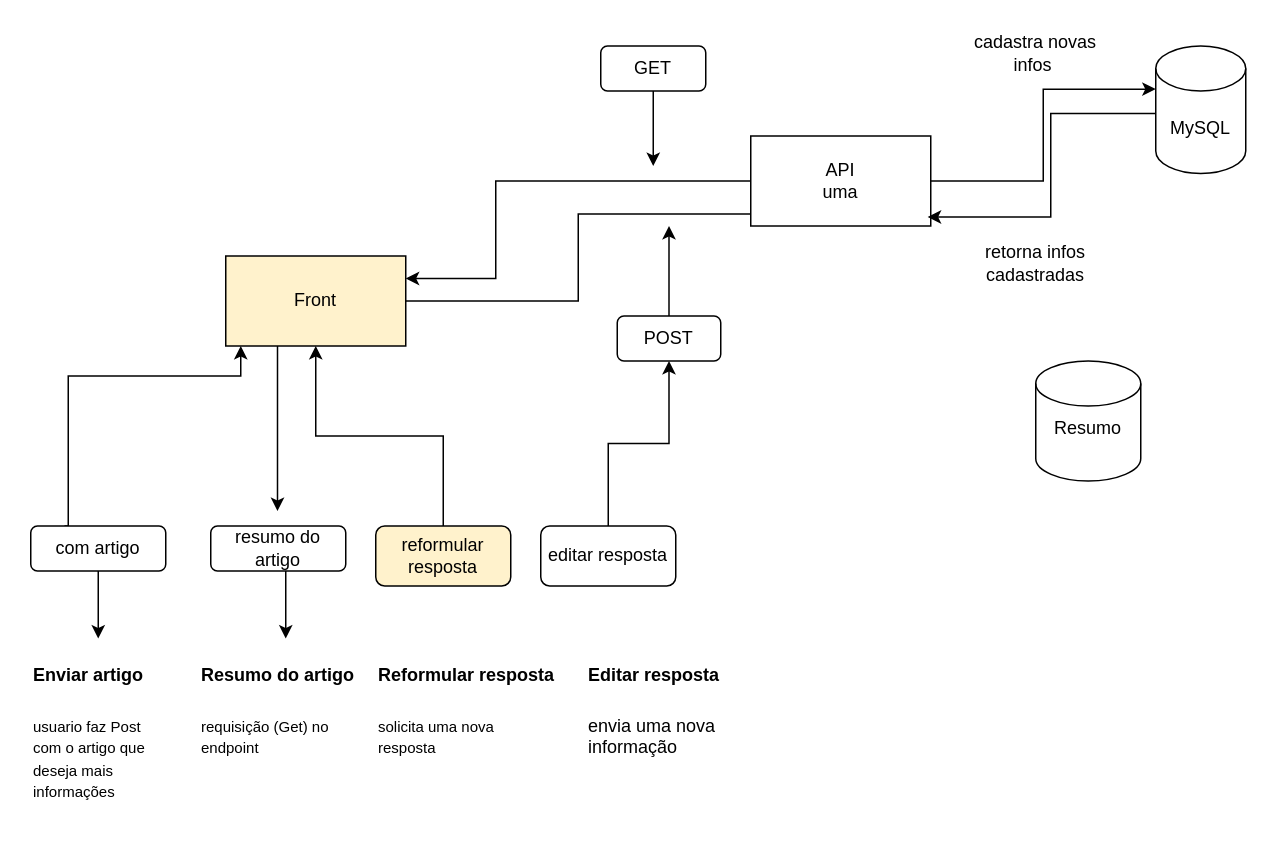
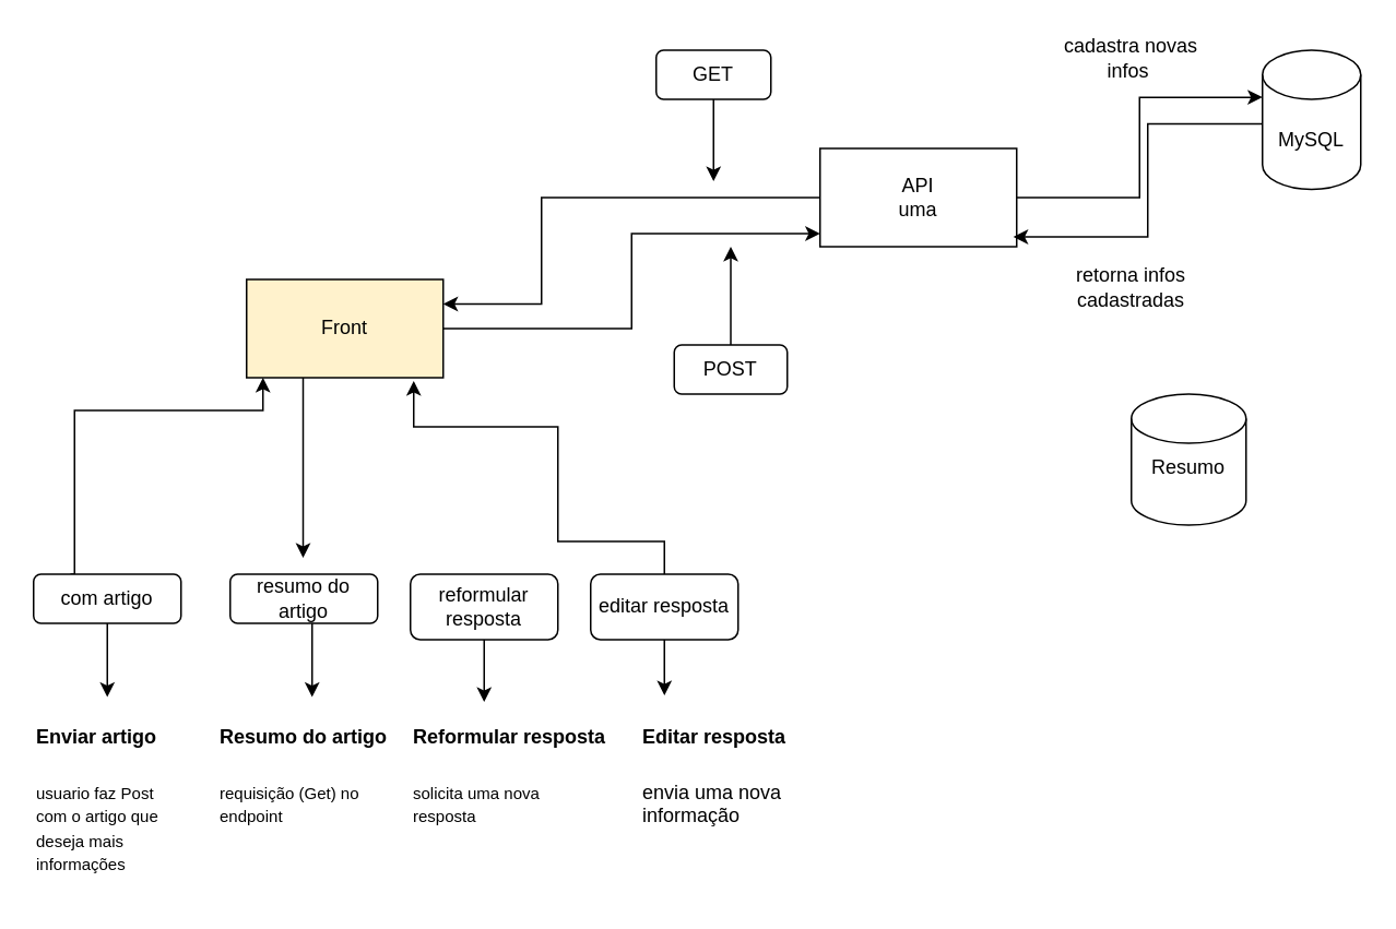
- <mxCell id="11" style="edgeStyle=orthogonalEdgeStyle;rounded=0;orthogonalLoop=1;jettySize=auto;html=1;exitX=1;exitY=0.5;exitDx=0;exitDy=0;entryX=0;entryY=0.867;entryDx=0;entryDy=0;entryPerimeter=0;endArrow=none;" edge="1" parent="1" source="3" target="5"><mxGeometry relative="1" as="geometry" /></mxCell>
+ <mxCell id="11" style="edgeStyle=orthogonalEdgeStyle;rounded=0;orthogonalLoop=1;jettySize=auto;html=1;exitX=1;exitY=0.5;exitDx=0;exitDy=0;entryX=0;entryY=0.867;entryDx=0;entryDy=0;entryPerimeter=0;" edge="1" parent="1" source="3" target="5"><mxGeometry relative="1" as="geometry" /></mxCell>
+ <mxCell id="26" style="edgeStyle=orthogonalEdgeStyle;rounded=0;orthogonalLoop=1;jettySize=auto;html=1;entryX=0.85;entryY=1.033;entryDx=0;entryDy=0;entryPerimeter=0;" edge="1" parent="1" source="18" target="3"><mxGeometry relative="1" as="geometry"><Array as="points"><mxPoint x="405" y="330" /><mxPoint x="340" y="330" /><mxPoint x="340" y="260" /><mxPoint x="252" y="260" /></Array></mxGeometry></mxCell>
- <mxCell id="20" style="edgeStyle=orthogonalEdgeStyle;rounded=0;orthogonalLoop=1;jettySize=auto;html=1;" edge="1" parent="1" source="16" target="3"><mxGeometry relative="1" as="geometry" /></mxCell>
+ <mxCell id="20" style="edgeStyle=orthogonalEdgeStyle;rounded=0;orthogonalLoop=1;jettySize=auto;html=1;entryX=0.375;entryY=0.038;entryDx=0;entryDy=0;entryPerimeter=0;" edge="1" parent="1" source="16" target="17"><mxGeometry relative="1" as="geometry" /></mxCell>
- <mxCell id="21" style="edgeStyle=orthogonalEdgeStyle;rounded=0;orthogonalLoop=1;jettySize=auto;html=1;" edge="1" parent="1" source="18" target="25"><mxGeometry relative="1" as="geometry" /></mxCell>
+ <mxCell id="21" style="edgeStyle=orthogonalEdgeStyle;rounded=0;orthogonalLoop=1;jettySize=auto;html=1;entryX=0.167;entryY=-0.012;entryDx=0;entryDy=0;entryPerimeter=0;" edge="1" parent="1" source="18" target="19"><mxGeometry relative="1" as="geometry" /></mxCell>
- <mxCell id="16" value="reformular resposta" style="rounded=1;whiteSpace=wrap;html=1;fillColor=#fff2cc;" vertex="1" parent="1"><mxGeometry x="250" y="350" width="90" height="40" as="geometry" /></mxCell>
+ <mxCell id="16" value="reformular resposta" style="rounded=1;whiteSpace=wrap;html=1;" vertex="1" parent="1"><mxGeometry x="250" y="350" width="90" height="40" as="geometry" /></mxCell>
